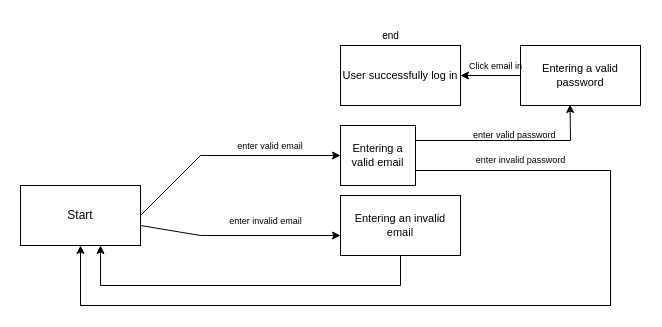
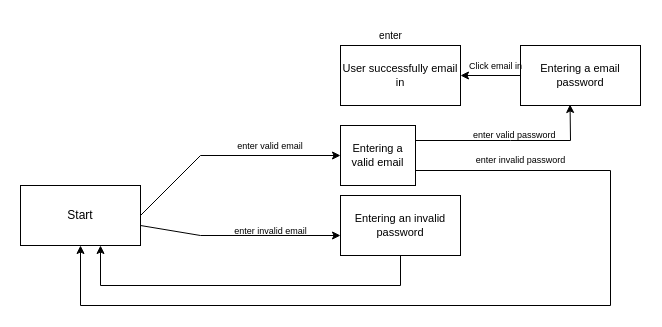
- <mxCell id="17" value="end" style="text;html=1;align=center;verticalAlign=middle;resizable=0;points=[];autosize=1;strokeColor=none;fillColor=none;fontSize=10;" vertex="1" parent="1"><mxGeometry x="370" y="20" width="40" height="30" as="geometry" /></mxCell>
+ <mxCell id="17" value="enter" style="text;html=1;align=center;verticalAlign=middle;resizable=0;points=[];autosize=1;strokeColor=none;fillColor=none;fontSize=10;" vertex="1" parent="1"><mxGeometry x="370" y="20" width="40" height="30" as="geometry" /></mxCell>
- <mxCell id="9" value="User successfully log in" style="whiteSpace=wrap;html=1;fontSize=11;rounded=0;" parent="1" vertex="1"><mxGeometry x="340" y="45" width="120" height="60" as="geometry" /></mxCell>
+ <mxCell id="9" value="User successfully email in" style="whiteSpace=wrap;html=1;fontSize=11;rounded=0;" parent="1" vertex="1"><mxGeometry x="340" y="45" width="120" height="60" as="geometry" /></mxCell>
- <mxCell id="8" value="Entering a valid password" style="rounded=0;whiteSpace=wrap;html=1;fontSize=11;" parent="1" vertex="1"><mxGeometry x="520" y="45" width="120" height="60" as="geometry" /></mxCell>
+ <mxCell id="8" value="Entering a email password" style="rounded=0;whiteSpace=wrap;html=1;fontSize=11;" parent="1" vertex="1"><mxGeometry x="520" y="45" width="120" height="60" as="geometry" /></mxCell>
- <mxCell id="13" value="&lt;font style=&quot;font-size: 9px;&quot;&gt;enter invalid email&lt;/font&gt;" style="text;html=1;align=center;verticalAlign=middle;resizable=0;points=[];autosize=1;strokeColor=none;fillColor=none;" vertex="1" parent="1"><mxGeometry x="215" y="205" width="100" height="30" as="geometry" /></mxCell>
+ <mxCell id="13" value="&lt;font style=&quot;font-size: 9px;&quot;&gt;enter invalid email&lt;/font&gt;" style="text;html=1;align=center;verticalAlign=middle;resizable=0;points=[];autosize=1;strokeColor=none;fillColor=none;" vertex="1" parent="1"><mxGeometry x="220" y="215" width="100" height="30" as="geometry" /></mxCell>
- <mxCell id="6" value="Entering an invalid email" style="rounded=0;whiteSpace=wrap;html=1;fontSize=11;" parent="1" vertex="1"><mxGeometry x="340" y="195" width="120" height="60" as="geometry" /></mxCell>
+ <mxCell id="6" value="Entering an invalid password" style="rounded=0;whiteSpace=wrap;html=1;fontSize=11;" parent="1" vertex="1"><mxGeometry x="340" y="195" width="120" height="60" as="geometry" /></mxCell>
